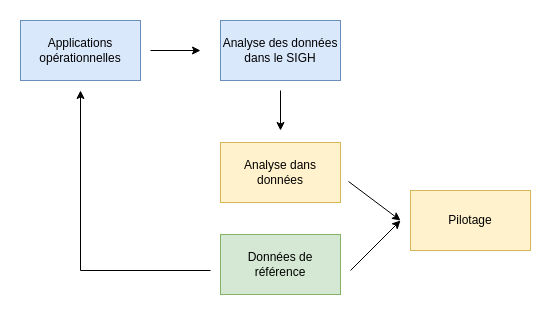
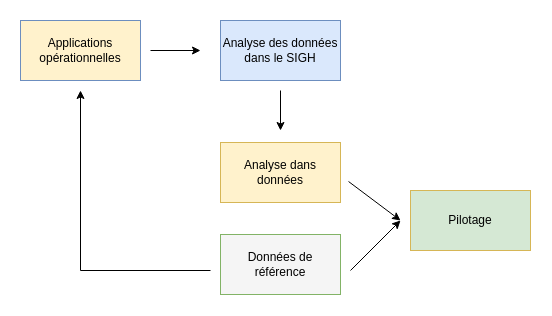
- <mxCell id="3" value="Applications opérationnelles" style="rounded=0;whiteSpace=wrap;html=1;fillColor=#dae8fc;strokeColor=#6c8ebf;" parent="1" vertex="1"><mxGeometry x="20" y="20" width="120" height="60" as="geometry" /></mxCell>
+ <mxCell id="3" value="Applications opérationnelles" style="rounded=0;whiteSpace=wrap;html=1;fillColor=#fff2cc;strokeColor=#6c8ebf;" parent="1" vertex="1"><mxGeometry x="20" y="20" width="120" height="60" as="geometry" /></mxCell>
- <mxCell id="2" value="&lt;div&gt;Pilotage&lt;/div&gt;" style="rounded=0;whiteSpace=wrap;html=1;fillColor=#fff2cc;strokeColor=#d6b656;" parent="1" vertex="1"><mxGeometry x="410" y="190" width="120" height="60" as="geometry" /></mxCell>
+ <mxCell id="2" value="&lt;div&gt;Pilotage&lt;/div&gt;" style="rounded=0;whiteSpace=wrap;html=1;fillColor=#d5e8d4;strokeColor=#d6b656;" parent="1" vertex="1"><mxGeometry x="410" y="190" width="120" height="60" as="geometry" /></mxCell>
- <mxCell id="6" value="Données de référence" style="rounded=0;whiteSpace=wrap;html=1;fillColor=#d5e8d4;strokeColor=#82b366;" parent="1" vertex="1"><mxGeometry x="220" y="234" width="120" height="60" as="geometry" /></mxCell>
+ <mxCell id="6" value="Données de référence" style="rounded=0;whiteSpace=wrap;html=1;fillColor=#f5f5f5;strokeColor=#82b366;" parent="1" vertex="1"><mxGeometry x="220" y="234" width="120" height="60" as="geometry" /></mxCell>
